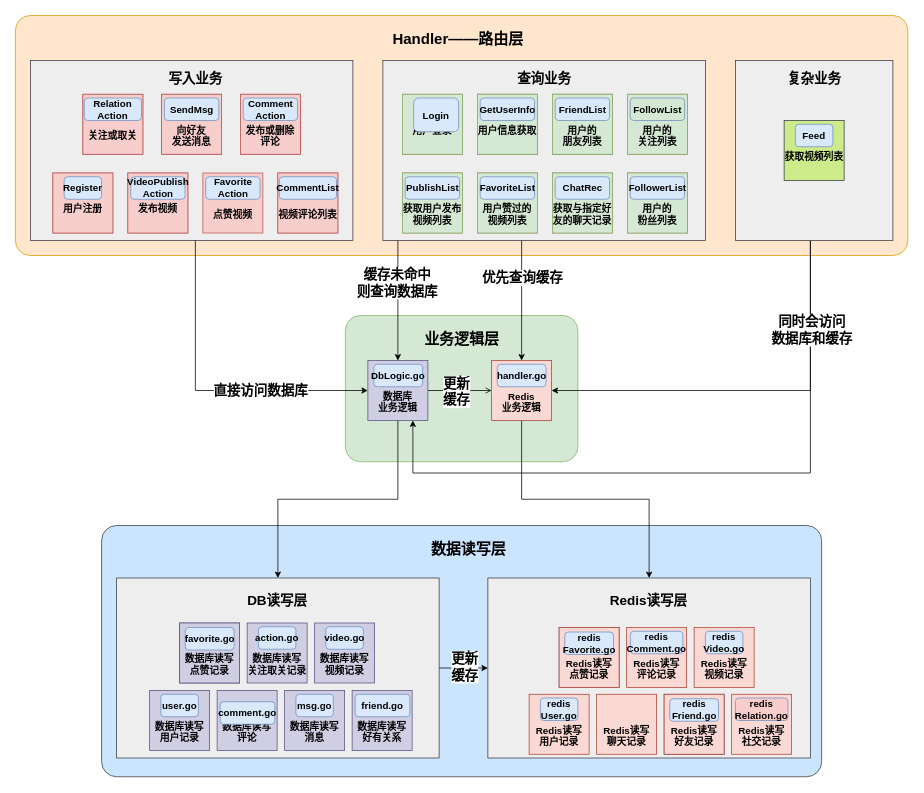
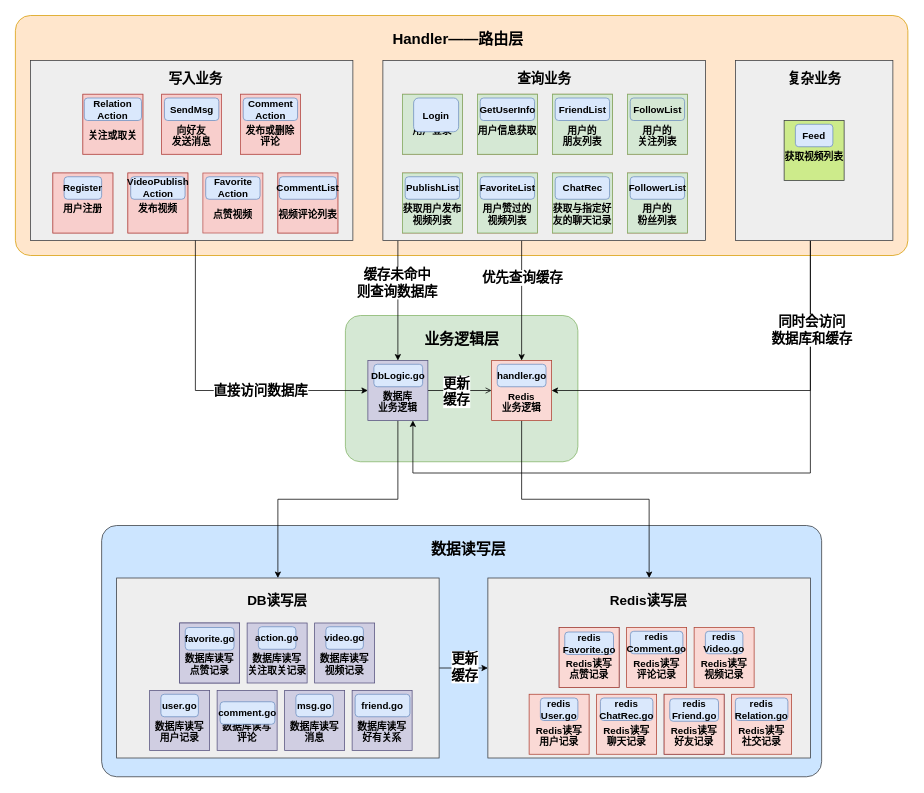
+ <mxCell id="113" value="redis&lt;br style=&quot;font-size: 13px;&quot;&gt;ChatRec.go" style="rounded=1;whiteSpace=wrap;html=1;fillColor=#dae8fc;strokeColor=#6c8ebf;container=0;fontSize=13;fontStyle=1" vertex="1" parent="1"><mxGeometry x="800" y="930" width="70" height="30" as="geometry" /></mxCell>
- <mxCell id="118" value="redis&lt;br style=&quot;font-size: 13px;&quot;&gt;Relation.go" style="rounded=1;whiteSpace=wrap;html=1;fillColor=#f8cecc;strokeColor=#6c8ebf;container=0;fontSize=13;fontStyle=1;" vertex="1" parent="1"><mxGeometry x="980" y="930" width="70" height="30" as="geometry" /></mxCell>
+ <mxCell id="118" value="redis&lt;br style=&quot;font-size: 13px;&quot;&gt;Relation.go" style="rounded=1;whiteSpace=wrap;html=1;fillColor=#dae8fc;strokeColor=#6c8ebf;container=0;fontSize=13;fontStyle=1" vertex="1" parent="1"><mxGeometry x="980" y="930" width="70" height="30" as="geometry" /></mxCell>
